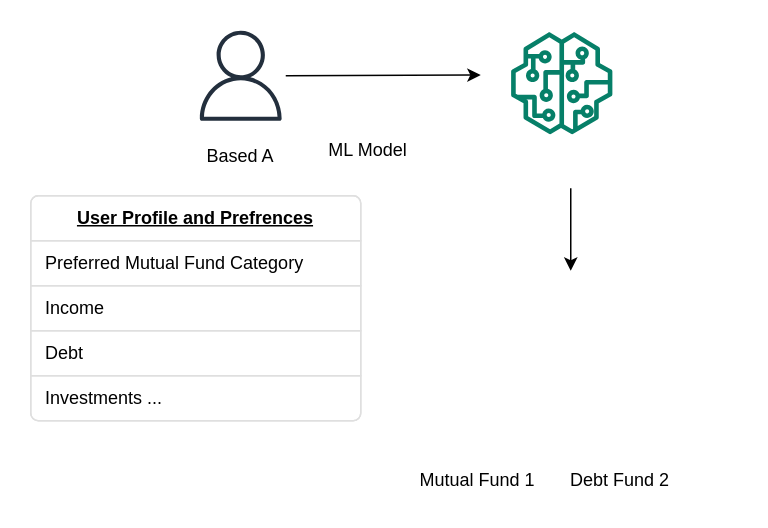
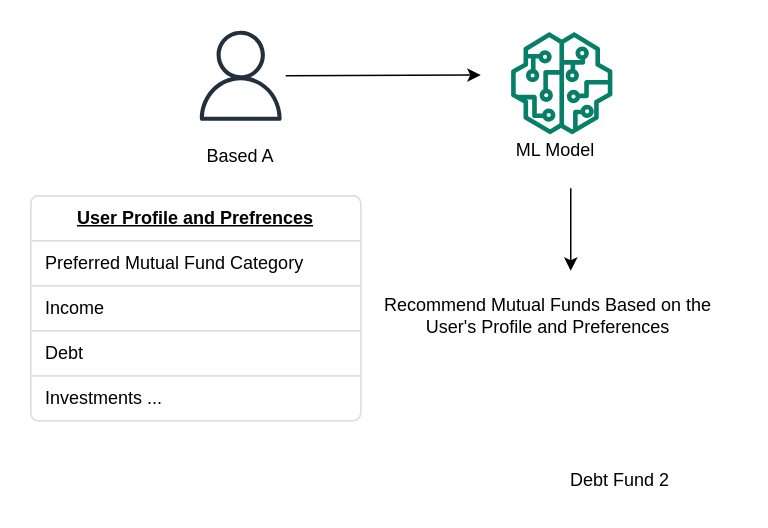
- <mxCell id="11" value="ML Model" style="text;html=1;strokeColor=none;fillColor=none;align=center;verticalAlign=middle;whiteSpace=wrap;rounded=0;" parent="8" vertex="1"><mxGeometry x="85" y="69" width="60" height="22" as="geometry" /></mxCell>
+ <mxCell id="11" value="ML Model" style="text;html=1;strokeColor=none;fillColor=none;align=center;verticalAlign=middle;whiteSpace=wrap;rounded=0;" parent="8" vertex="1"><mxGeometry x="210" y="69" width="60" height="22" as="geometry" /></mxCell>
+ <mxCell id="2" value="Recommend Mutual Funds Based on the User's Profile and Preferences" style="text;html=1;strokeColor=none;fillColor=none;align=center;verticalAlign=middle;whiteSpace=wrap;rounded=0;" parent="1" vertex="1"><mxGeometry x="240" y="190" width="250" height="40" as="geometry" /></mxCell>
- <mxCell id="6" value="Mutual Fund 1" style="text;html=1;strokeColor=none;fillColor=none;align=center;verticalAlign=middle;whiteSpace=wrap;rounded=0;" parent="3" vertex="1"><mxGeometry y="60" width="80" height="20" as="geometry" /></mxCell>
